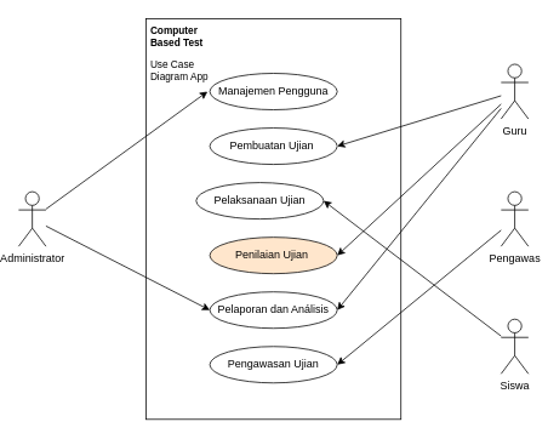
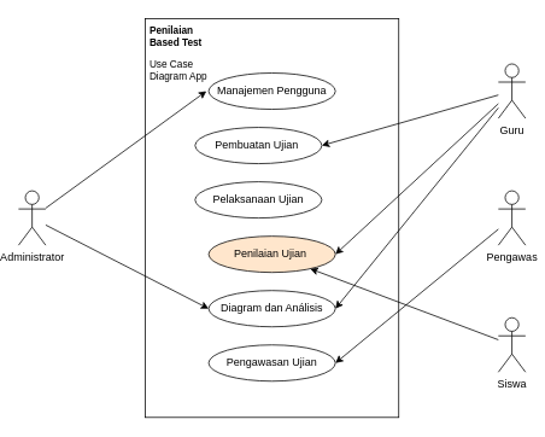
- <mxCell id="3" value="&lt;h1 style=&quot;font-size: 11px;&quot;&gt;Computer Based Test&lt;/h1&gt;&lt;p style=&quot;font-size: 11px;&quot;&gt;Use Case Diagram App&lt;/p&gt;" style="text;html=1;strokeColor=none;fillColor=none;spacing=5;spacingTop=-20;whiteSpace=wrap;overflow=hidden;rounded=0;fontSize=11;" vertex="1" parent="1"><mxGeometry x="160" y="30" width="90" height="70" as="geometry" /></mxCell>
+ <mxCell id="3" value="&lt;h1 style=&quot;font-size: 11px;&quot;&gt;Penilaian Based Test&lt;/h1&gt;&lt;p style=&quot;font-size: 11px;&quot;&gt;Use Case Diagram App&lt;/p&gt;" style="text;html=1;strokeColor=none;fillColor=none;spacing=5;spacingTop=-20;whiteSpace=wrap;overflow=hidden;rounded=0;fontSize=11;" vertex="1" parent="1"><mxGeometry x="160" y="30" width="90" height="70" as="geometry" /></mxCell>
- <mxCell id="16" value="Pembuatan Ujian&amp;nbsp;" style="ellipse;whiteSpace=wrap;html=1;" vertex="1" parent="1"><mxGeometry x="230" y="140" width="140" height="40" as="geometry" /></mxCell>
+ <mxCell id="16" value="Pembuatan Ujian&amp;nbsp;" style="ellipse;whiteSpace=wrap;html=1;" vertex="1" parent="1"><mxGeometry x="215" y="140" width="140" height="40" as="geometry" /></mxCell>
- <mxCell id="13" style="rounded=0;orthogonalLoop=1;jettySize=auto;html=1;entryX=1;entryY=0.5;entryDx=0;entryDy=0;" edge="1" parent="1" source="14" target="17"><mxGeometry relative="1" as="geometry" /></mxCell>
+ <mxCell id="13" style="rounded=0;orthogonalLoop=1;jettySize=auto;html=1;" edge="1" parent="1" source="14" target="18"><mxGeometry relative="1" as="geometry" /></mxCell>
- <mxCell id="19" value="Pelaporan dan Análisis" style="ellipse;whiteSpace=wrap;html=1;" vertex="1" parent="1"><mxGeometry x="230" y="320" width="140" height="40" as="geometry" /></mxCell>
+ <mxCell id="19" value="Diagram dan Análisis" style="ellipse;whiteSpace=wrap;html=1;" vertex="1" parent="1"><mxGeometry x="230" y="320" width="140" height="40" as="geometry" /></mxCell>
